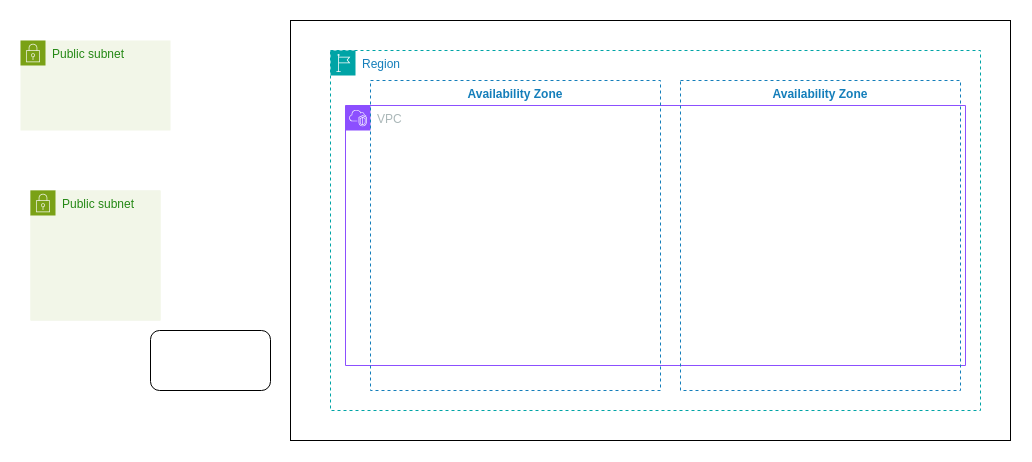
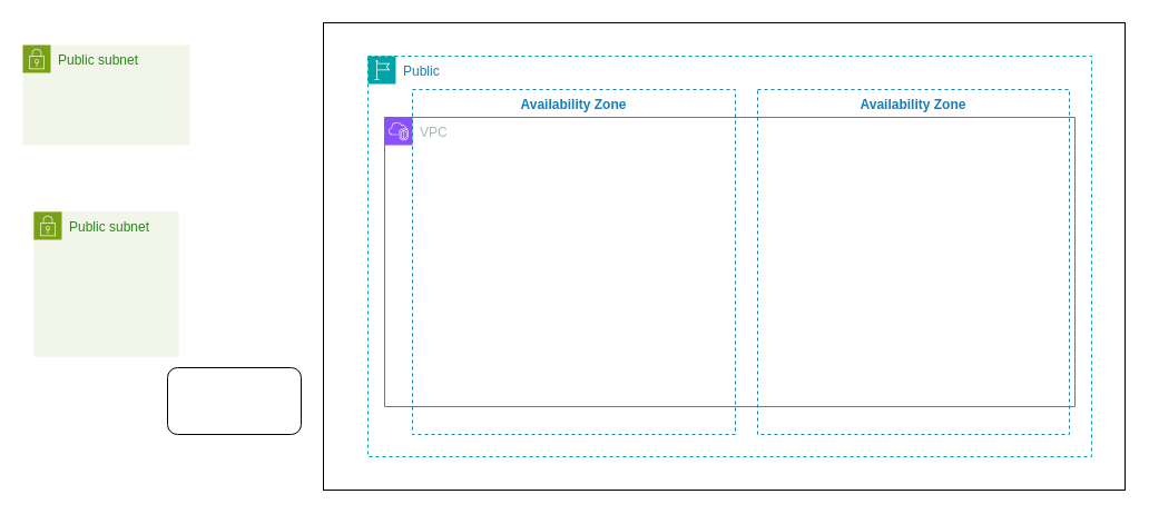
- <mxCell id="3" value="Region" style="points=[[0,0],[0.25,0],[0.5,0],[0.75,0],[1,0],[1,0.25],[1,0.5],[1,0.75],[1,1],[0.75,1],[0.5,1],[0.25,1],[0,1],[0,0.75],[0,0.5],[0,0.25]];outlineConnect=0;gradientColor=none;html=1;whiteSpace=wrap;fontSize=12;fontStyle=0;container=1;pointerEvents=0;collapsible=0;recursiveResize=0;shape=mxgraph.aws4.group;grIcon=mxgraph.aws4.group_region;strokeColor=#00A4A6;fillColor=none;verticalAlign=top;align=left;spacingLeft=30;fontColor=#147EBA;dashed=1;" vertex="1" parent="1"><mxGeometry x="330" y="50" width="650" height="360" as="geometry" /></mxCell>
+ <mxCell id="3" value="Public" style="points=[[0,0],[0.25,0],[0.5,0],[0.75,0],[1,0],[1,0.25],[1,0.5],[1,0.75],[1,1],[0.75,1],[0.5,1],[0.25,1],[0,1],[0,0.75],[0,0.5],[0,0.25]];outlineConnect=0;gradientColor=none;html=1;whiteSpace=wrap;fontSize=12;fontStyle=0;container=1;pointerEvents=0;collapsible=0;recursiveResize=0;shape=mxgraph.aws4.group;grIcon=mxgraph.aws4.group_region;strokeColor=#00A4A6;fillColor=none;verticalAlign=top;align=left;spacingLeft=30;fontColor=#147EBA;dashed=1;" vertex="1" parent="1"><mxGeometry x="330" y="50" width="650" height="360" as="geometry" /></mxCell>
